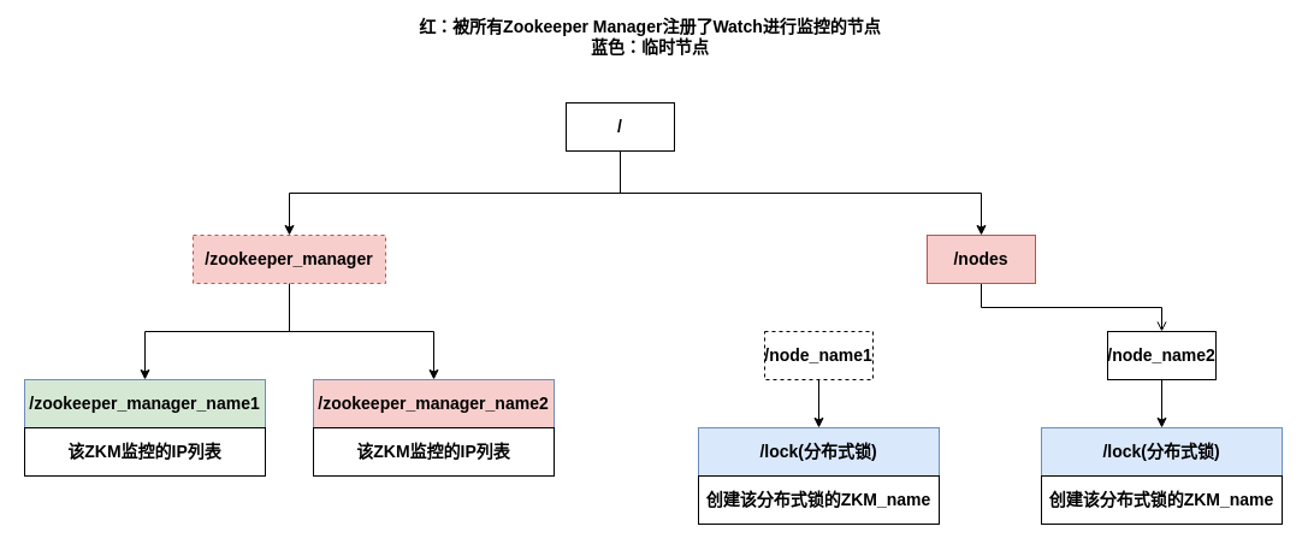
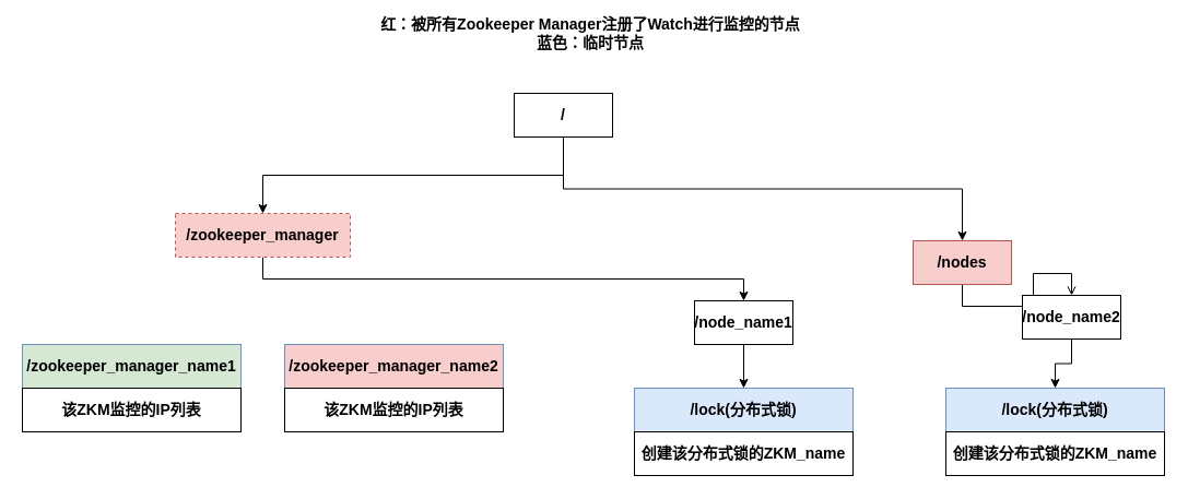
- <mxCell id="6" value="&lt;b&gt;&lt;font style=&quot;font-size: 14px&quot;&gt;/nodes&lt;/font&gt;&lt;/b&gt;" style="rounded=0;whiteSpace=wrap;html=1;fillColor=#f8cecc;strokeColor=#b85450;" vertex="1" parent="1"><mxGeometry x="770" y="195" width="90" height="40" as="geometry" /></mxCell>
+ <mxCell id="6" value="&lt;b&gt;&lt;font style=&quot;font-size: 14px&quot;&gt;/nodes&lt;/font&gt;&lt;/b&gt;" style="rounded=0;whiteSpace=wrap;html=1;fillColor=#f8cecc;strokeColor=#b85450;" vertex="1" parent="1"><mxGeometry x="835" y="220" width="90" height="40" as="geometry" /></mxCell>
- <mxCell id="8" style="edgeStyle=orthogonalEdgeStyle;rounded=0;orthogonalLoop=1;jettySize=auto;html=1;exitX=0.5;exitY=1;exitDx=0;exitDy=0;entryX=0.5;entryY=0;entryDx=0;entryDy=0;" edge="1" parent="1" source="9" target="11"><mxGeometry relative="1" as="geometry" /></mxCell>
+ <mxCell id="8" style="edgeStyle=orthogonalEdgeStyle;rounded=0;orthogonalLoop=1;jettySize=auto;html=1;exitX=0.5;exitY=1;exitDx=0;exitDy=0;" edge="1" parent="1" source="9" target="18"><mxGeometry relative="1" as="geometry" /></mxCell>
- <mxCell id="7" style="edgeStyle=orthogonalEdgeStyle;rounded=0;orthogonalLoop=1;jettySize=auto;html=1;exitX=0.5;exitY=1;exitDx=0;exitDy=0;entryX=0.5;entryY=0;entryDx=0;entryDy=0;" edge="1" parent="1" source="9" target="14"><mxGeometry relative="1" as="geometry" /></mxCell>
- <mxCell id="18" value="&lt;span style=&quot;font-size: 14px&quot;&gt;&lt;b&gt;/node_name1&lt;/b&gt;&lt;/span&gt;" style="rounded=0;whiteSpace=wrap;html=1;dashed=1;" vertex="1" parent="1"><mxGeometry x="635" y="275" width="90" height="40" as="geometry" /></mxCell>
+ <mxCell id="18" value="&lt;span style=&quot;font-size: 14px&quot;&gt;&lt;b&gt;/node_name1&lt;/b&gt;&lt;/span&gt;" style="rounded=0;whiteSpace=wrap;html=1;" vertex="1" parent="1"><mxGeometry x="635" y="275" width="90" height="40" as="geometry" /></mxCell>
- <mxCell id="20" value="&lt;span style=&quot;font-size: 14px&quot;&gt;&lt;b&gt;/node_name2&lt;/b&gt;&lt;/span&gt;" style="rounded=0;whiteSpace=wrap;html=1;" vertex="1" parent="1"><mxGeometry x="920" y="275" width="90" height="40" as="geometry" /></mxCell>
+ <mxCell id="20" value="&lt;span style=&quot;font-size: 14px&quot;&gt;&lt;b&gt;/node_name2&lt;/b&gt;&lt;/span&gt;" style="rounded=0;whiteSpace=wrap;html=1;" vertex="1" parent="1"><mxGeometry x="935" y="270" width="90" height="40" as="geometry" /></mxCell>
